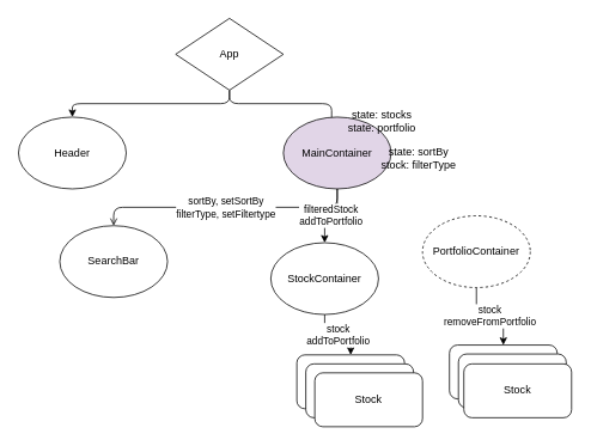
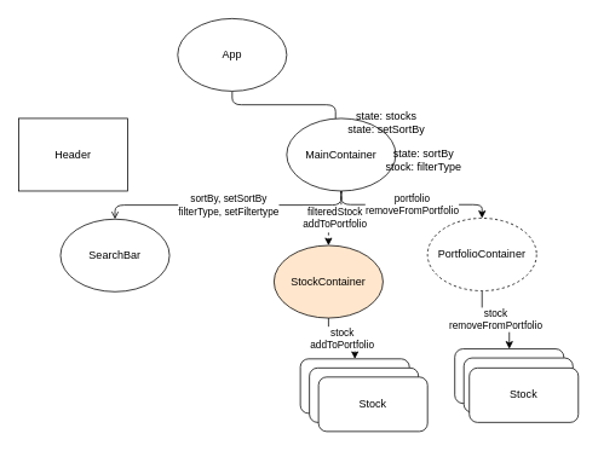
- <mxCell id="4" value="App" style="rhombus;whiteSpace=wrap;html=1;" vertex="1" parent="1"><mxGeometry x="195" y="20" width="120" height="80" as="geometry" /></mxCell>
+ <mxCell id="4" value="App" style="ellipse;whiteSpace=wrap;html=1;" vertex="1" parent="1"><mxGeometry x="195" y="20" width="120" height="80" as="geometry" /></mxCell>
- <mxCell id="2" style="edgeStyle=orthogonalEdgeStyle;html=1;exitX=0.5;exitY=1;exitDx=0;exitDy=0;" edge="1" parent="1" source="4" target="5"><mxGeometry relative="1" as="geometry" /></mxCell>
- <mxCell id="21" value="state: stocks&lt;br&gt;state: portfolio" style="text;html=1;strokeColor=none;fillColor=none;align=center;verticalAlign=middle;whiteSpace=wrap;rounded=0;" vertex="1" parent="1"><mxGeometry x="370" y="120" width="110" height="30" as="geometry" /></mxCell>
+ <mxCell id="21" value="state: stocks&lt;br&gt;state: setSortBy" style="text;html=1;strokeColor=none;fillColor=none;align=center;verticalAlign=middle;whiteSpace=wrap;rounded=0;" vertex="1" parent="1"><mxGeometry x="370" y="120" width="110" height="30" as="geometry" /></mxCell>
- <mxCell id="5" value="Header" style="ellipse;whiteSpace=wrap;html=1;" vertex="1" parent="1"><mxGeometry x="20" y="130" width="120" height="80" as="geometry" /></mxCell>
+ <mxCell id="5" value="Header" style="whiteSpace=wrap;html=1;rounded=0;" vertex="1" parent="1"><mxGeometry x="20" y="130" width="120" height="80" as="geometry" /></mxCell>
- <mxCell id="9" value="MainContainer" style="ellipse;whiteSpace=wrap;html=1;fillColor=#e1d5e7;" vertex="1" parent="1"><mxGeometry x="315" y="130" width="120" height="80" as="geometry" /></mxCell>
+ <mxCell id="9" value="MainContainer" style="ellipse;whiteSpace=wrap;html=1;" vertex="1" parent="1"><mxGeometry x="315" y="130" width="120" height="80" as="geometry" /></mxCell>
+ <mxCell id="8" value="portfolio&lt;br&gt;removeFromPortfolio" style="edgeStyle=orthogonalEdgeStyle;html=1;exitX=0.5;exitY=1;exitDx=0;exitDy=0;entryX=0.5;entryY=0;entryDx=0;entryDy=0;" edge="1" parent="1" source="9" target="12"><mxGeometry relative="1" as="geometry" /></mxCell>
- <mxCell id="7" value="filteredStock&lt;br&gt;addToPortfolio" style="edgeStyle=orthogonalEdgeStyle;html=1;exitX=0.5;exitY=1;exitDx=0;exitDy=0;" edge="1" parent="1" source="9" target="14"><mxGeometry relative="1" as="geometry" /></mxCell>
+ <mxCell id="7" value="filteredStock&lt;br&gt;addToPortfolio" style="edgeStyle=orthogonalEdgeStyle;html=1;exitX=0.5;exitY=1;exitDx=0;exitDy=0;dashed=1;" edge="1" parent="1" source="9" target="14"><mxGeometry relative="1" as="geometry" /></mxCell>
- <mxCell id="10" value="SearchBar" style="ellipse;whiteSpace=wrap;html=1;" vertex="1" parent="1"><mxGeometry x="66" y="251" width="120" height="80" as="geometry" /></mxCell>
+ <mxCell id="10" value="SearchBar" style="ellipse;whiteSpace=wrap;html=1;" vertex="1" parent="1"><mxGeometry x="66" y="241" width="120" height="80" as="geometry" /></mxCell>
- <mxCell id="14" value="StockContainer" style="ellipse;whiteSpace=wrap;html=1;" vertex="1" parent="1"><mxGeometry x="301" y="270" width="120" height="80" as="geometry" /></mxCell>
+ <mxCell id="14" value="StockContainer" style="ellipse;whiteSpace=wrap;html=1;fillColor=#ffe6cc;" vertex="1" parent="1"><mxGeometry x="301" y="270" width="120" height="80" as="geometry" /></mxCell>
